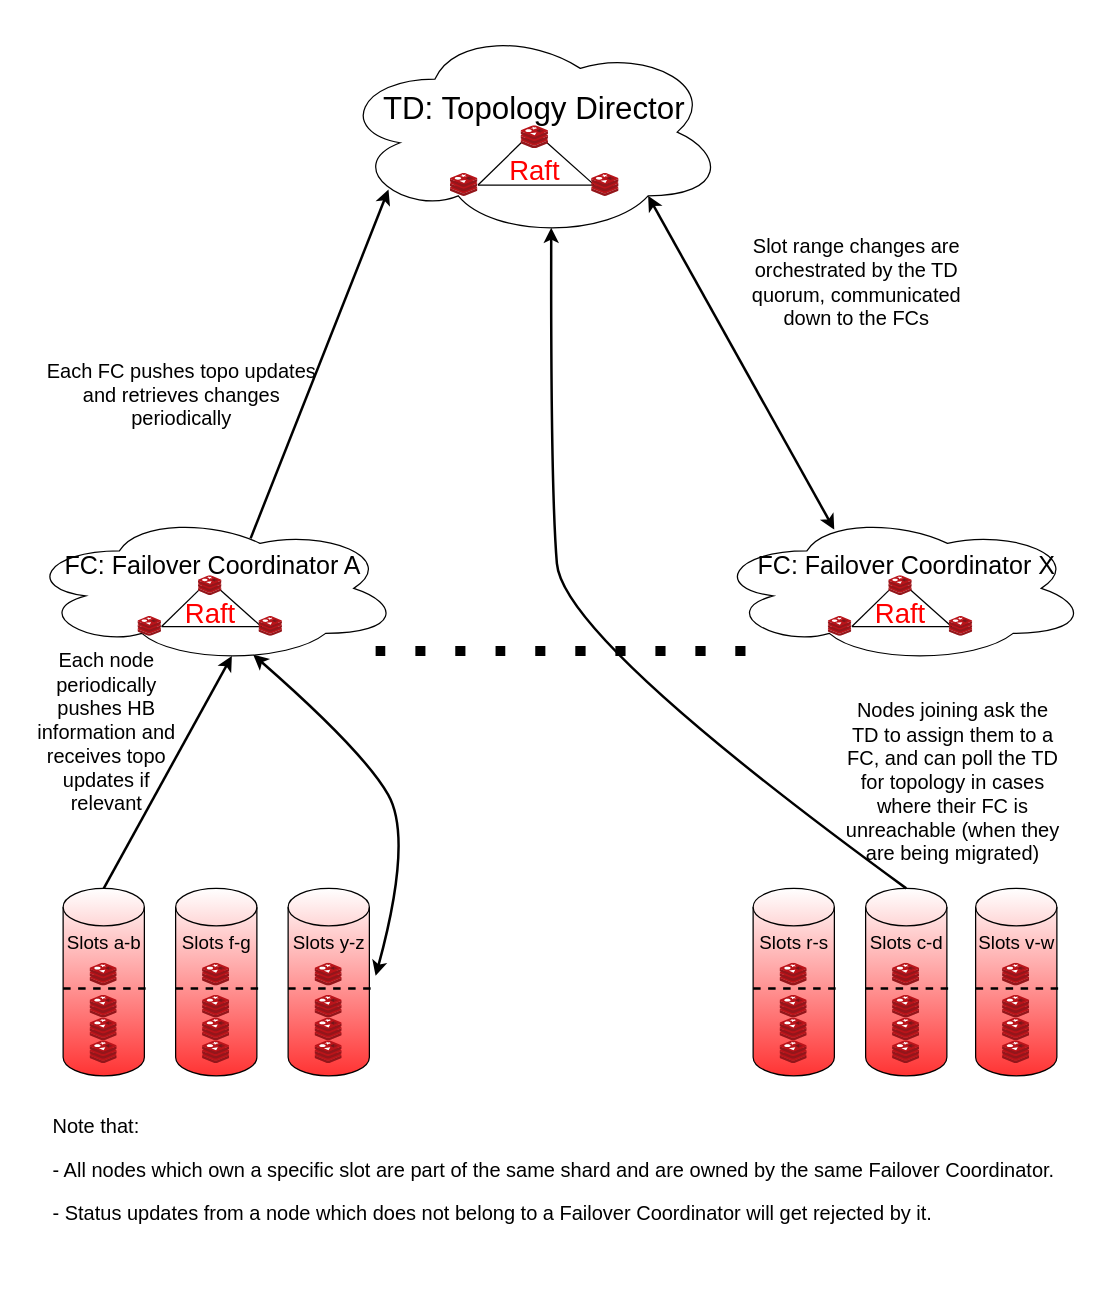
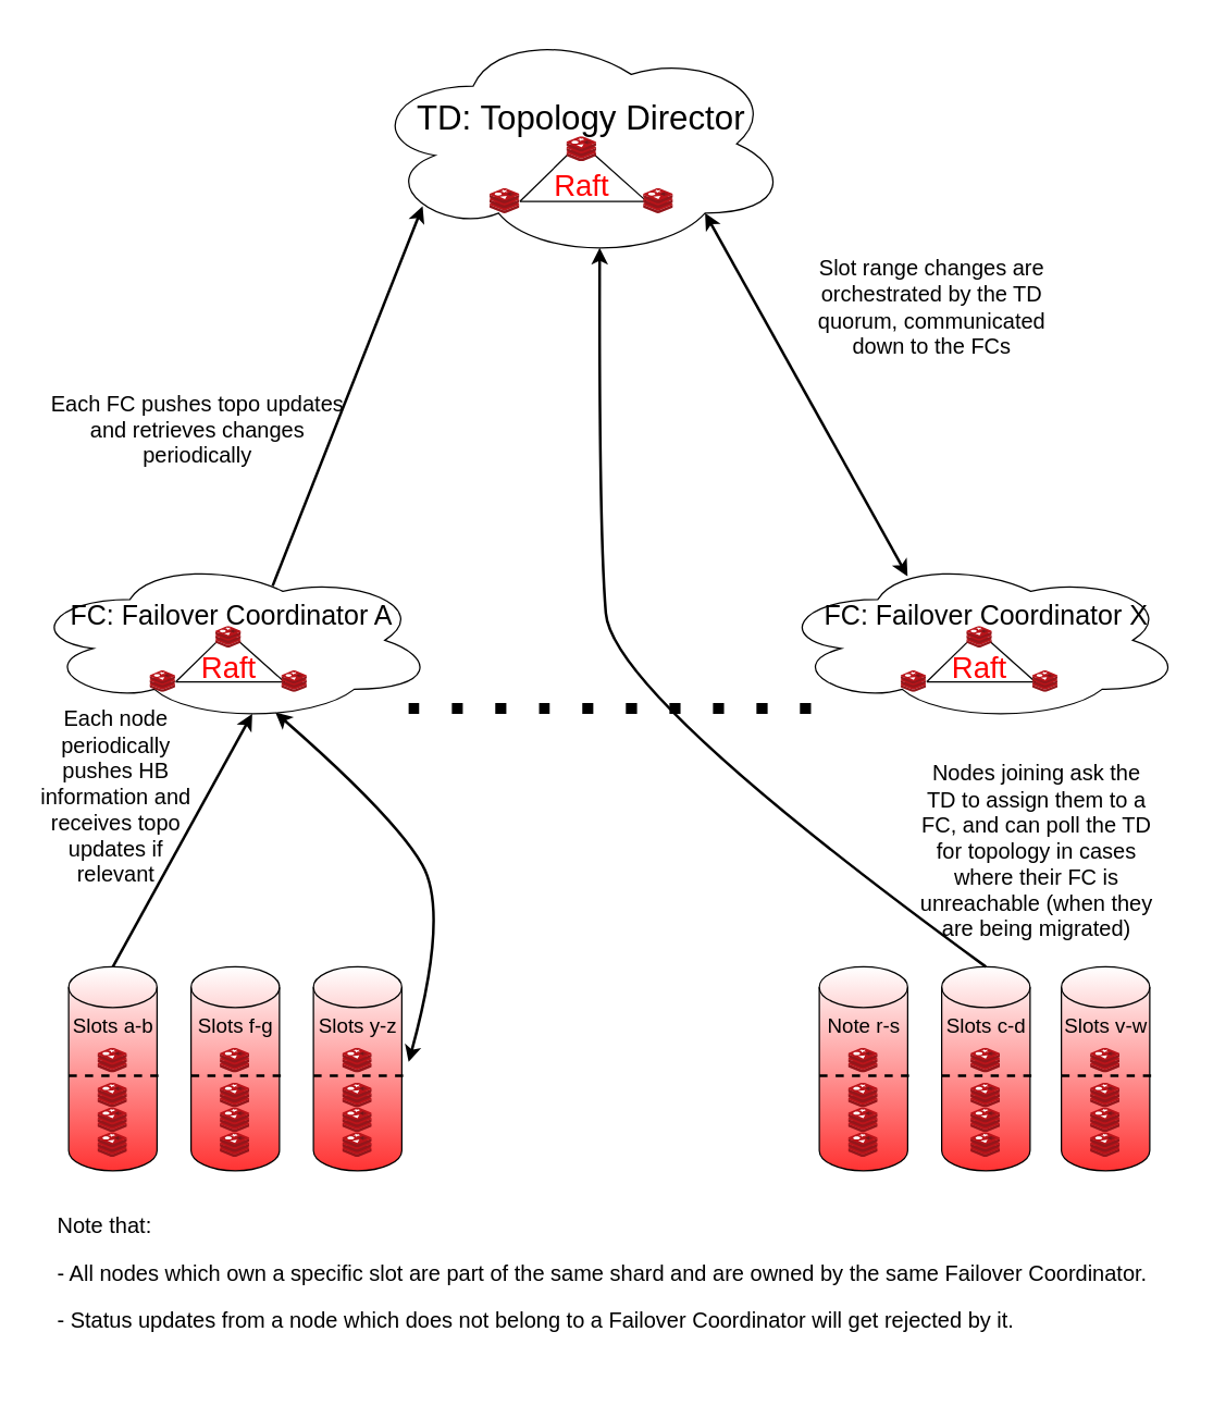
- <mxCell id="82" value="&lt;div style=&quot;font-size: 15px&quot;&gt;Slots r-s&lt;br&gt;&lt;/div&gt;" style="text;html=1;strokeColor=none;fillColor=none;align=center;verticalAlign=middle;whiteSpace=wrap;rounded=0;shadow=0;sketch=0;" parent="75" vertex="1"><mxGeometry x="-2" y="26.15" width="70" height="33.85" as="geometry" /></mxCell>
+ <mxCell id="82" value="&lt;div style=&quot;font-size: 15px&quot;&gt;Note r-s&lt;br&gt;&lt;/div&gt;" style="text;html=1;strokeColor=none;fillColor=none;align=center;verticalAlign=middle;whiteSpace=wrap;rounded=0;shadow=0;sketch=0;" parent="75" vertex="1"><mxGeometry x="-2" y="26.15" width="70" height="33.85" as="geometry" /></mxCell>
